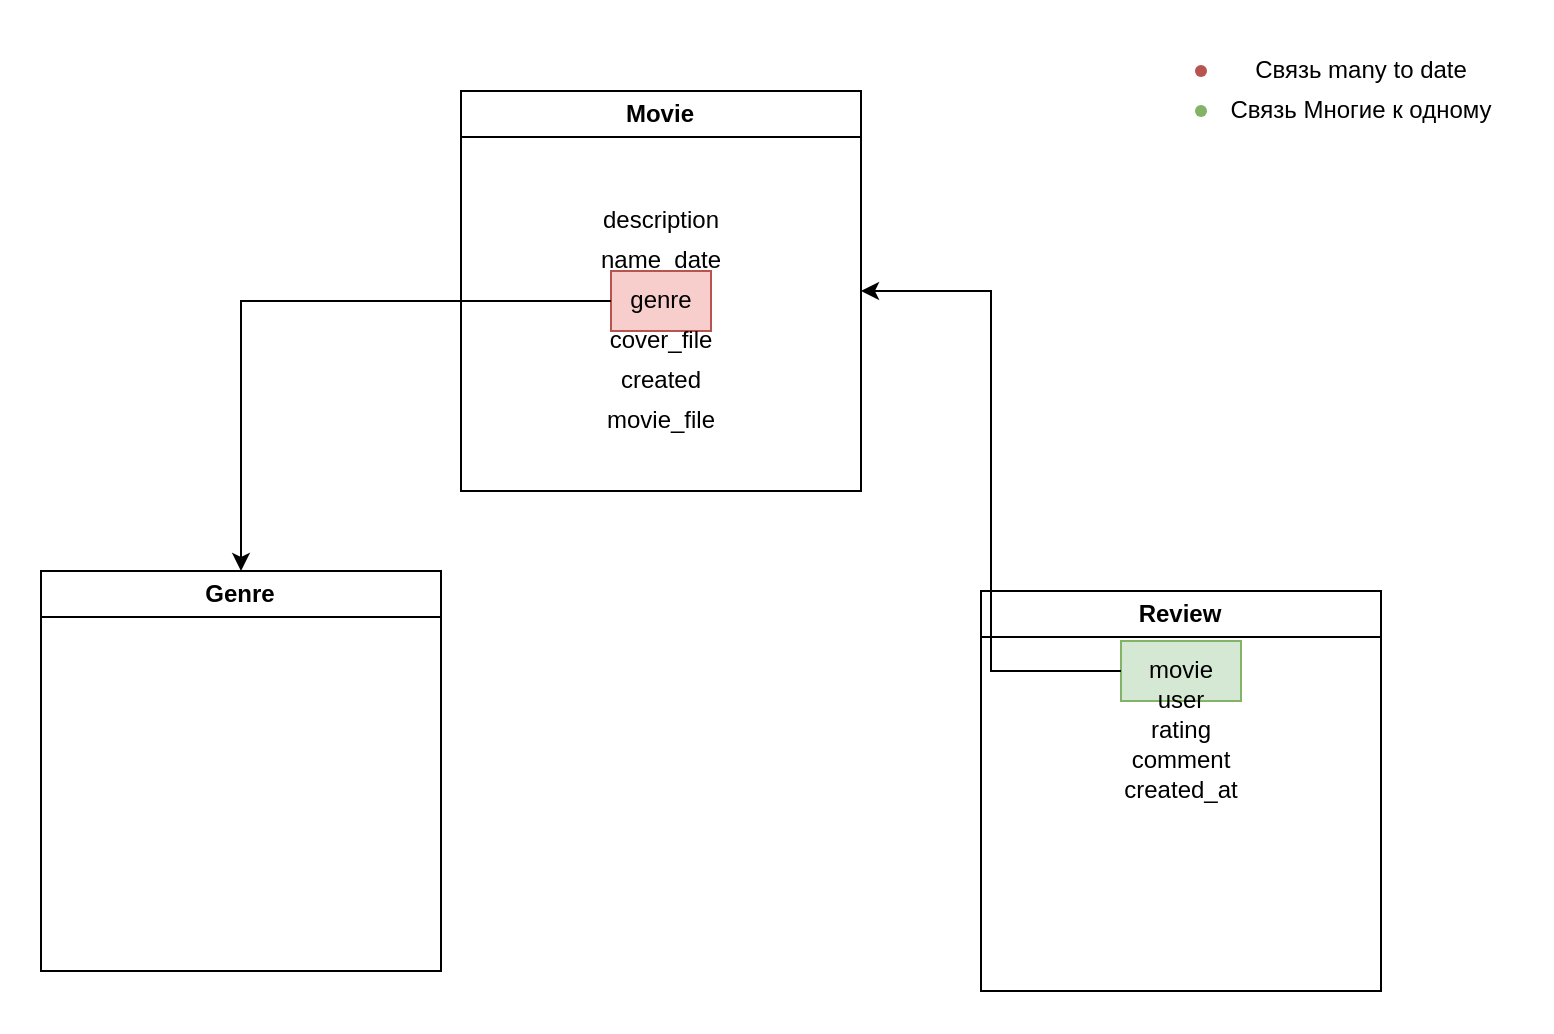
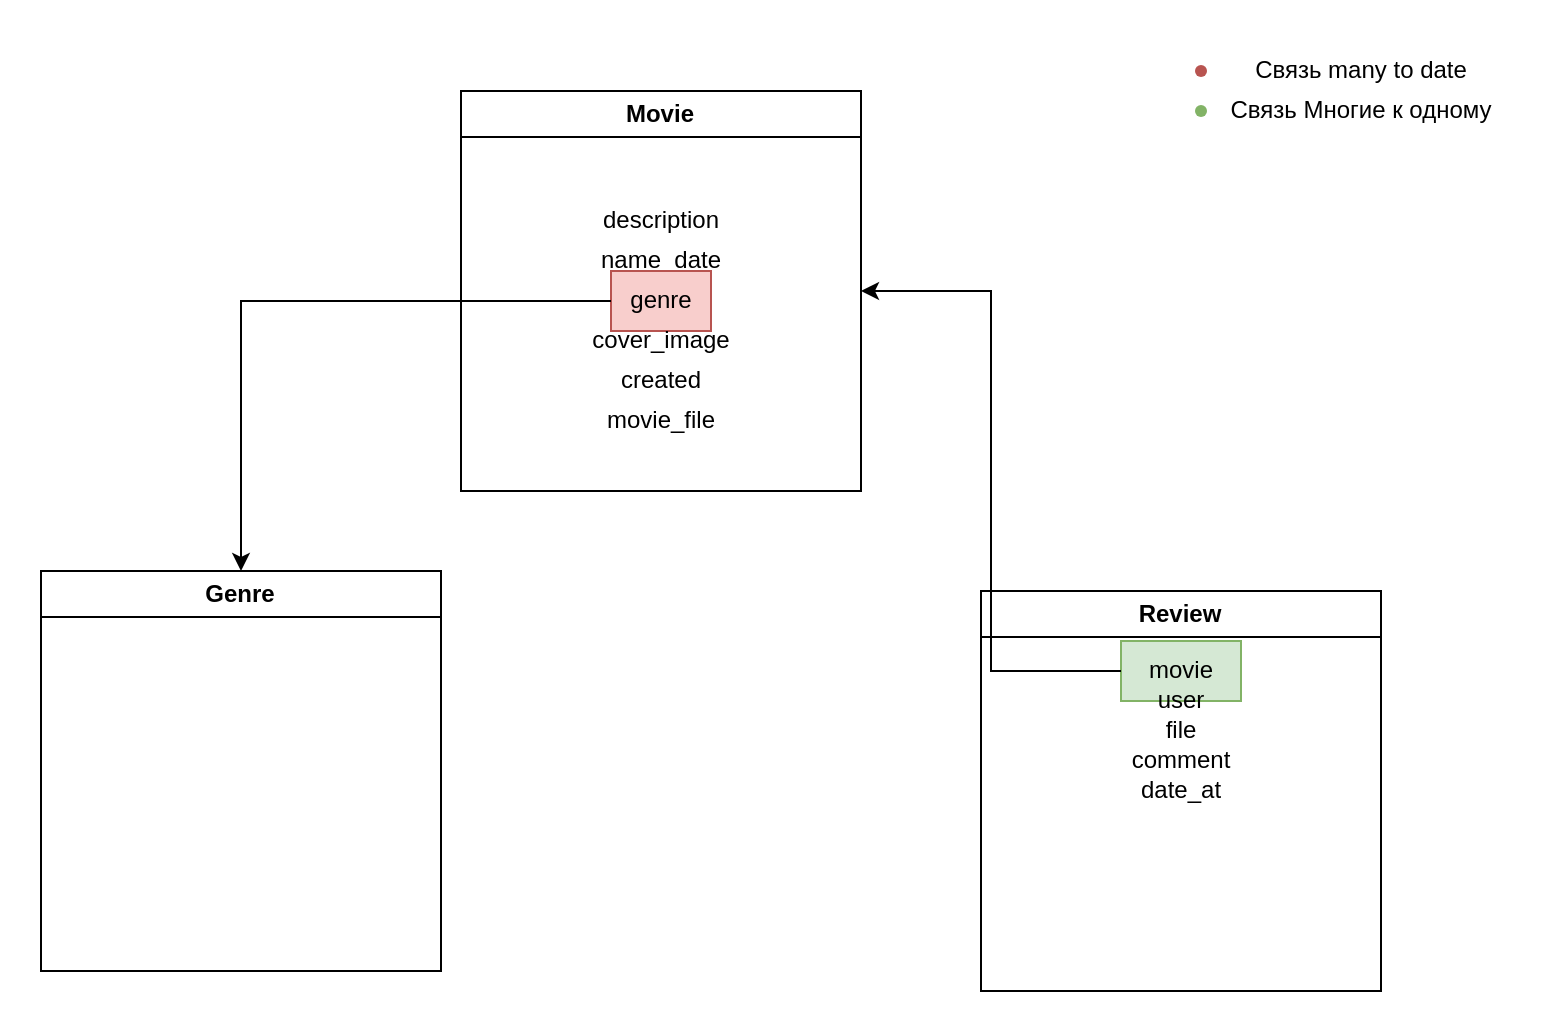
- <mxCell id="6" value="cover_file" style="text;html=1;align=center;verticalAlign=middle;resizable=0;points=[];autosize=1;strokeColor=none;fillColor=none;" vertex="1" parent="2"><mxGeometry x="55" y="110" width="90" height="30" as="geometry" /></mxCell>
+ <mxCell id="6" value="cover_image" style="text;html=1;align=center;verticalAlign=middle;resizable=0;points=[];autosize=1;strokeColor=none;fillColor=none;" vertex="1" parent="2"><mxGeometry x="55" y="110" width="90" height="30" as="geometry" /></mxCell>
- <mxCell id="14" value="rating" style="text;html=1;align=center;verticalAlign=middle;resizable=0;points=[];autosize=1;strokeColor=none;fillColor=none;" vertex="1" parent="10"><mxGeometry x="75" y="55" width="50" height="30" as="geometry" /></mxCell>
+ <mxCell id="14" value="file" style="text;html=1;align=center;verticalAlign=middle;resizable=0;points=[];autosize=1;strokeColor=none;fillColor=none;" vertex="1" parent="10"><mxGeometry x="75" y="55" width="50" height="30" as="geometry" /></mxCell>
- <mxCell id="12" value="created_at" style="text;html=1;align=center;verticalAlign=middle;resizable=0;points=[];autosize=1;strokeColor=none;fillColor=none;" vertex="1" parent="10"><mxGeometry x="60" y="85" width="80" height="30" as="geometry" /></mxCell>
+ <mxCell id="12" value="date_at" style="text;html=1;align=center;verticalAlign=middle;resizable=0;points=[];autosize=1;strokeColor=none;fillColor=none;" vertex="1" parent="10"><mxGeometry x="60" y="85" width="80" height="30" as="geometry" /></mxCell>
